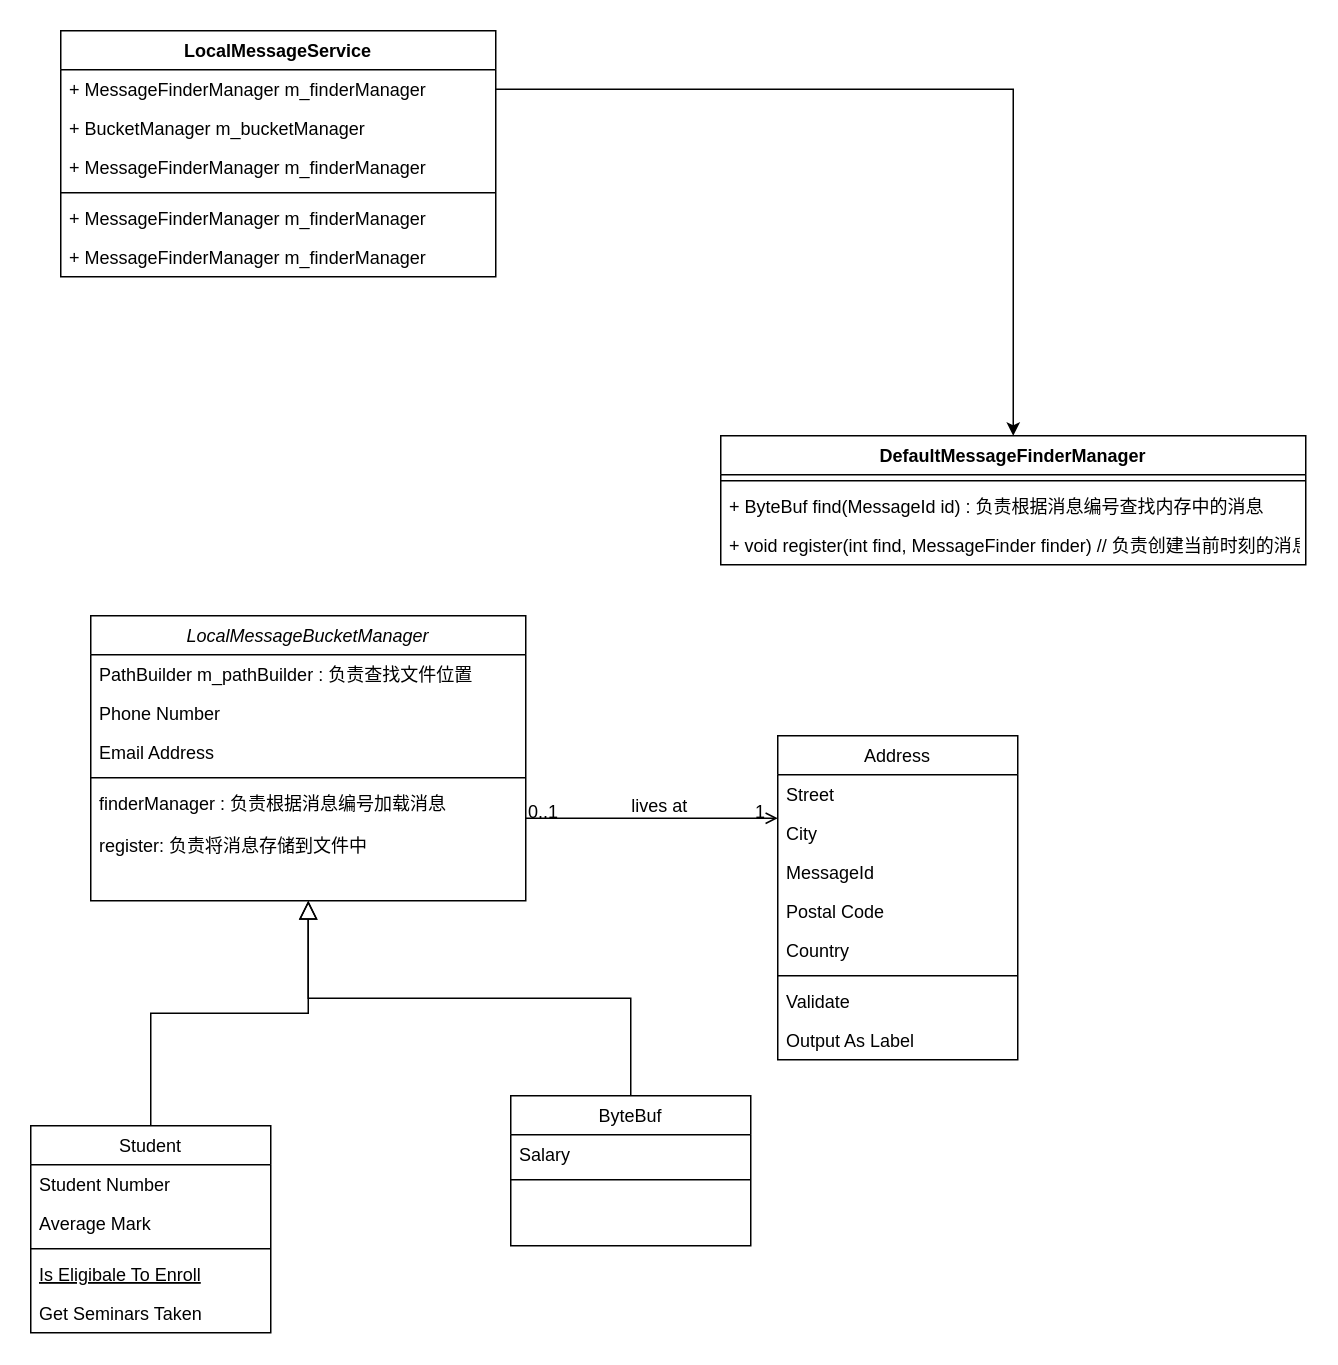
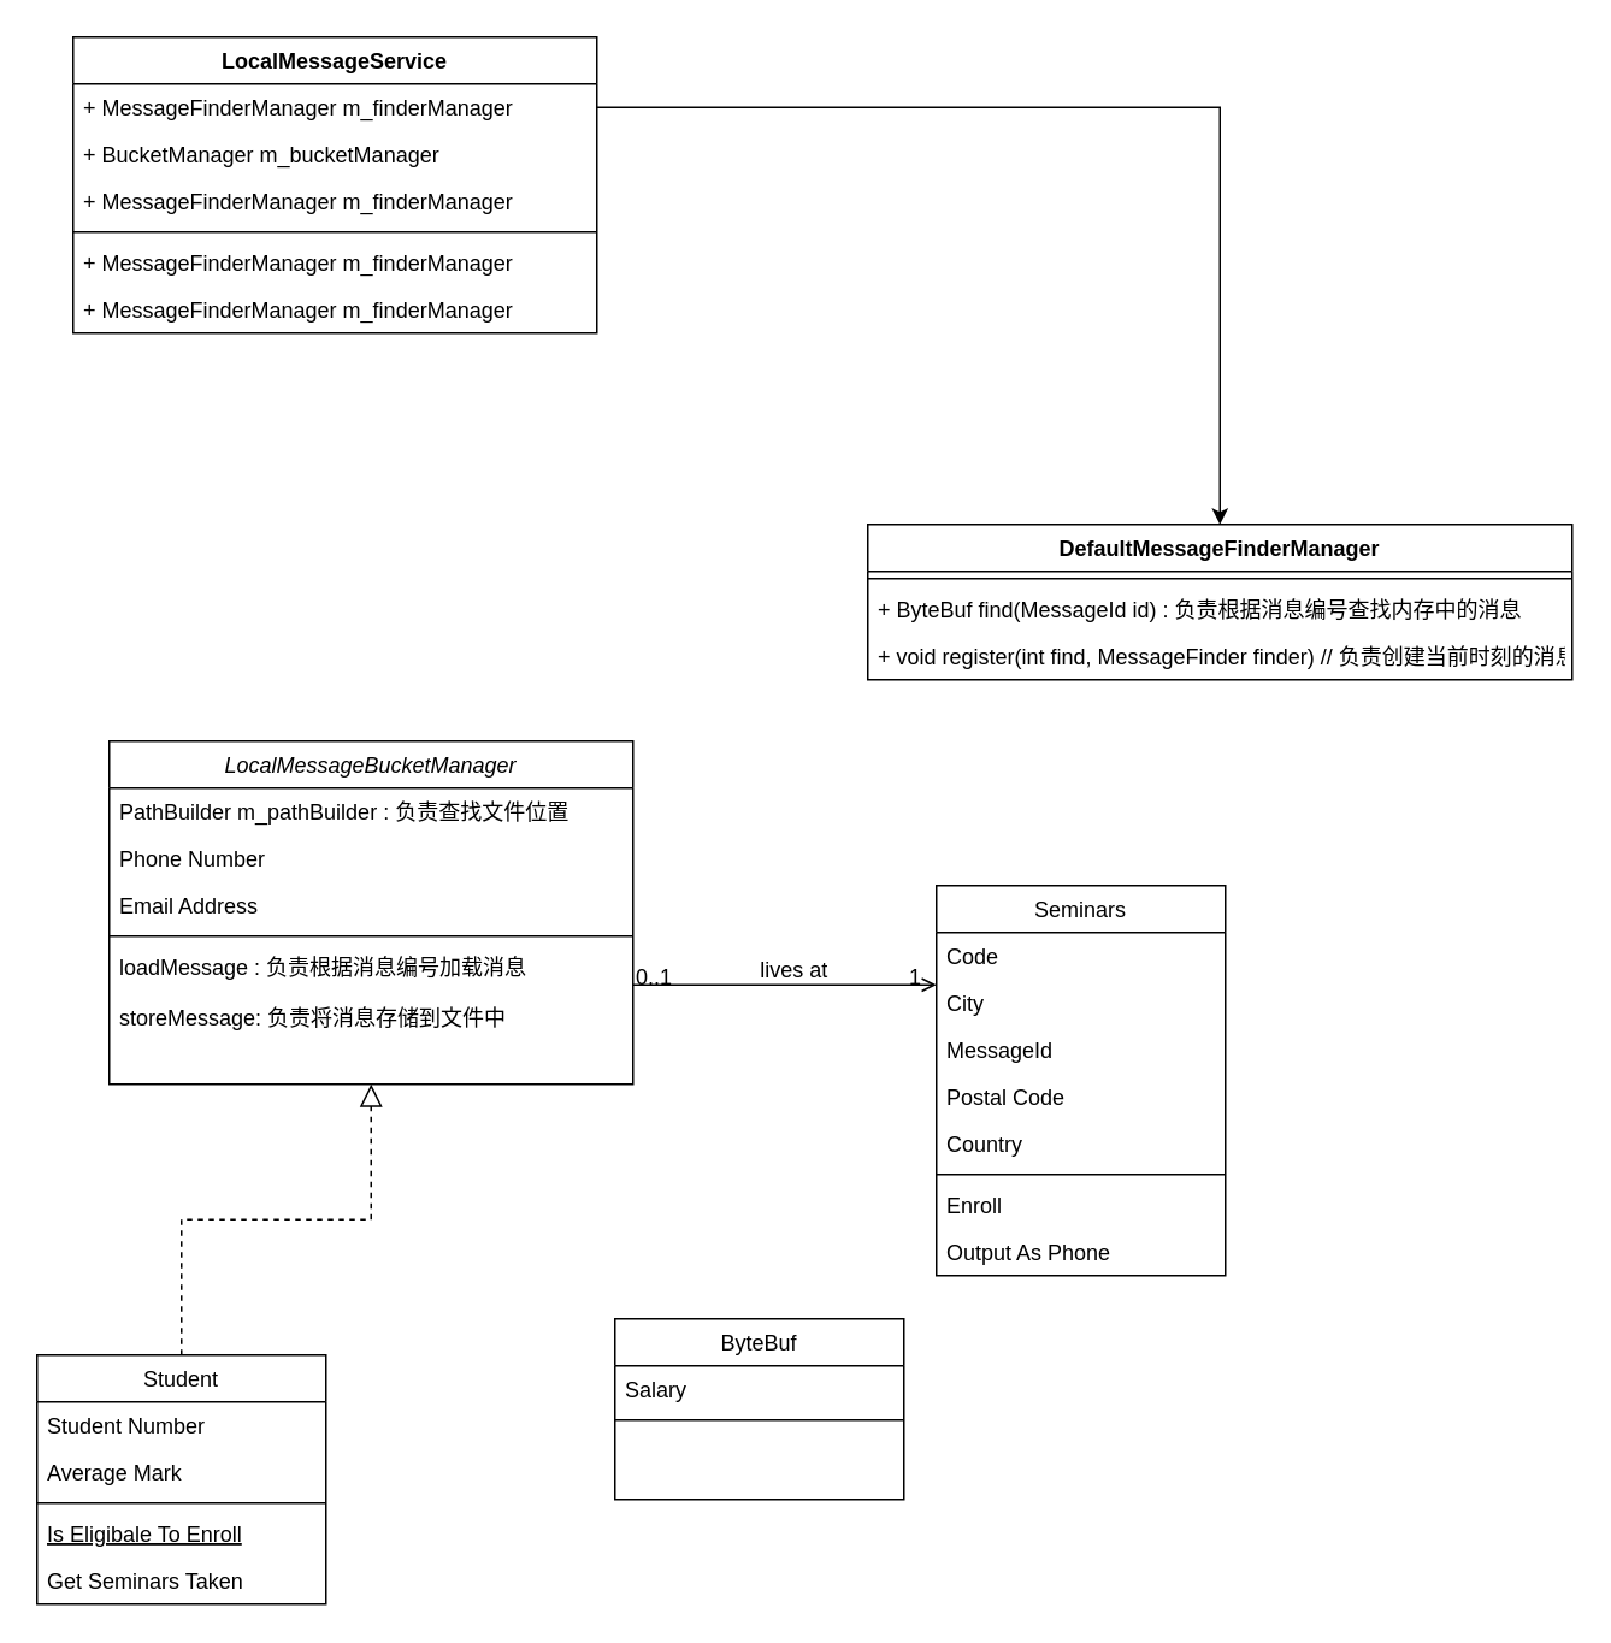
- <mxCell id="7" value="Address" style="swimlane;fontStyle=0;align=center;verticalAlign=top;childLayout=stackLayout;horizontal=1;startSize=26;horizontalStack=0;resizeParent=1;resizeLast=0;collapsible=1;marginBottom=0;rounded=0;shadow=0;strokeWidth=1;" parent="1" vertex="1"><mxGeometry x="518" y="490" width="160" height="216" as="geometry"><mxRectangle x="550" y="140" width="160" height="26" as="alternateBounds" /></mxGeometry></mxCell>
+ <mxCell id="7" value="Seminars" style="swimlane;fontStyle=0;align=center;verticalAlign=top;childLayout=stackLayout;horizontal=1;startSize=26;horizontalStack=0;resizeParent=1;resizeLast=0;collapsible=1;marginBottom=0;rounded=0;shadow=0;strokeWidth=1;" parent="1" vertex="1"><mxGeometry x="518" y="490" width="160" height="216" as="geometry"><mxRectangle x="550" y="140" width="160" height="26" as="alternateBounds" /></mxGeometry></mxCell>
- <mxCell id="8" value="Street" style="text;align=left;verticalAlign=top;spacingLeft=4;spacingRight=4;overflow=hidden;rotatable=0;points=[[0,0.5],[1,0.5]];portConstraint=eastwest;" parent="7" vertex="1"><mxGeometry y="26" width="160" height="26" as="geometry" /></mxCell>
+ <mxCell id="8" value="Code" style="text;align=left;verticalAlign=top;spacingLeft=4;spacingRight=4;overflow=hidden;rotatable=0;points=[[0,0.5],[1,0.5]];portConstraint=eastwest;" parent="7" vertex="1"><mxGeometry y="26" width="160" height="26" as="geometry" /></mxCell>
- <mxCell id="25" value="finderManager : 负责根据消息编号加载消息" style="text;align=left;verticalAlign=top;spacingLeft=4;spacingRight=4;overflow=hidden;rotatable=0;points=[[0,0.5],[1,0.5]];portConstraint=eastwest;" parent="20" vertex="1"><mxGeometry y="112" width="290" height="28" as="geometry" /></mxCell>
+ <mxCell id="25" value="loadMessage : 负责根据消息编号加载消息" style="text;align=left;verticalAlign=top;spacingLeft=4;spacingRight=4;overflow=hidden;rotatable=0;points=[[0,0.5],[1,0.5]];portConstraint=eastwest;" parent="20" vertex="1"><mxGeometry y="112" width="290" height="28" as="geometry" /></mxCell>
- <mxCell id="26" value="register: 负责将消息存储到文件中" style="text;align=left;verticalAlign=top;spacingLeft=4;spacingRight=4;overflow=hidden;rotatable=0;points=[[0,0.5],[1,0.5]];portConstraint=eastwest;" vertex="1" parent="20"><mxGeometry y="140" width="290" height="28" as="geometry" /></mxCell>
+ <mxCell id="26" value="storeMessage: 负责将消息存储到文件中" style="text;align=left;verticalAlign=top;spacingLeft=4;spacingRight=4;overflow=hidden;rotatable=0;points=[[0,0.5],[1,0.5]];portConstraint=eastwest;" vertex="1" parent="20"><mxGeometry y="140" width="290" height="28" as="geometry" /></mxCell>
- <mxCell id="6" value="" style="endArrow=block;endSize=10;endFill=0;shadow=0;strokeWidth=1;rounded=0;edgeStyle=elbowEdgeStyle;elbow=vertical;" parent="1" source="3" target="20" edge="1"><mxGeometry width="160" relative="1" as="geometry"><mxPoint x="220" y="743" as="sourcePoint" /><mxPoint x="320" y="641" as="targetPoint" /></mxGeometry></mxCell>
- <mxCell id="14" value="Validate" style="text;align=left;verticalAlign=top;spacingLeft=4;spacingRight=4;overflow=hidden;rotatable=0;points=[[0,0.5],[1,0.5]];portConstraint=eastwest;" parent="7" vertex="1"><mxGeometry y="164" width="160" height="26" as="geometry" /></mxCell>
+ <mxCell id="14" value="Enroll" style="text;align=left;verticalAlign=top;spacingLeft=4;spacingRight=4;overflow=hidden;rotatable=0;points=[[0,0.5],[1,0.5]];portConstraint=eastwest;" parent="7" vertex="1"><mxGeometry y="164" width="160" height="26" as="geometry" /></mxCell>
- <mxCell id="2" value="" style="endArrow=block;endSize=10;endFill=0;shadow=0;strokeWidth=1;rounded=0;edgeStyle=elbowEdgeStyle;elbow=vertical;" parent="1" source="27" target="20" edge="1"><mxGeometry width="160" relative="1" as="geometry"><mxPoint x="210" y="573" as="sourcePoint" /><mxPoint x="210" y="573" as="targetPoint" /></mxGeometry></mxCell>
+ <mxCell id="2" value="" style="endArrow=block;endSize=10;endFill=0;shadow=0;strokeWidth=1;rounded=0;edgeStyle=elbowEdgeStyle;elbow=vertical;dashed=1;" parent="1" source="27" target="20" edge="1"><mxGeometry width="160" relative="1" as="geometry"><mxPoint x="210" y="573" as="sourcePoint" /><mxPoint x="210" y="573" as="targetPoint" /></mxGeometry></mxCell>
- <mxCell id="15" value="Output As Label" style="text;align=left;verticalAlign=top;spacingLeft=4;spacingRight=4;overflow=hidden;rotatable=0;points=[[0,0.5],[1,0.5]];portConstraint=eastwest;" parent="7" vertex="1"><mxGeometry y="190" width="160" height="26" as="geometry" /></mxCell>
+ <mxCell id="15" value="Output As Phone" style="text;align=left;verticalAlign=top;spacingLeft=4;spacingRight=4;overflow=hidden;rotatable=0;points=[[0,0.5],[1,0.5]];portConstraint=eastwest;" parent="7" vertex="1"><mxGeometry y="190" width="160" height="26" as="geometry" /></mxCell>
